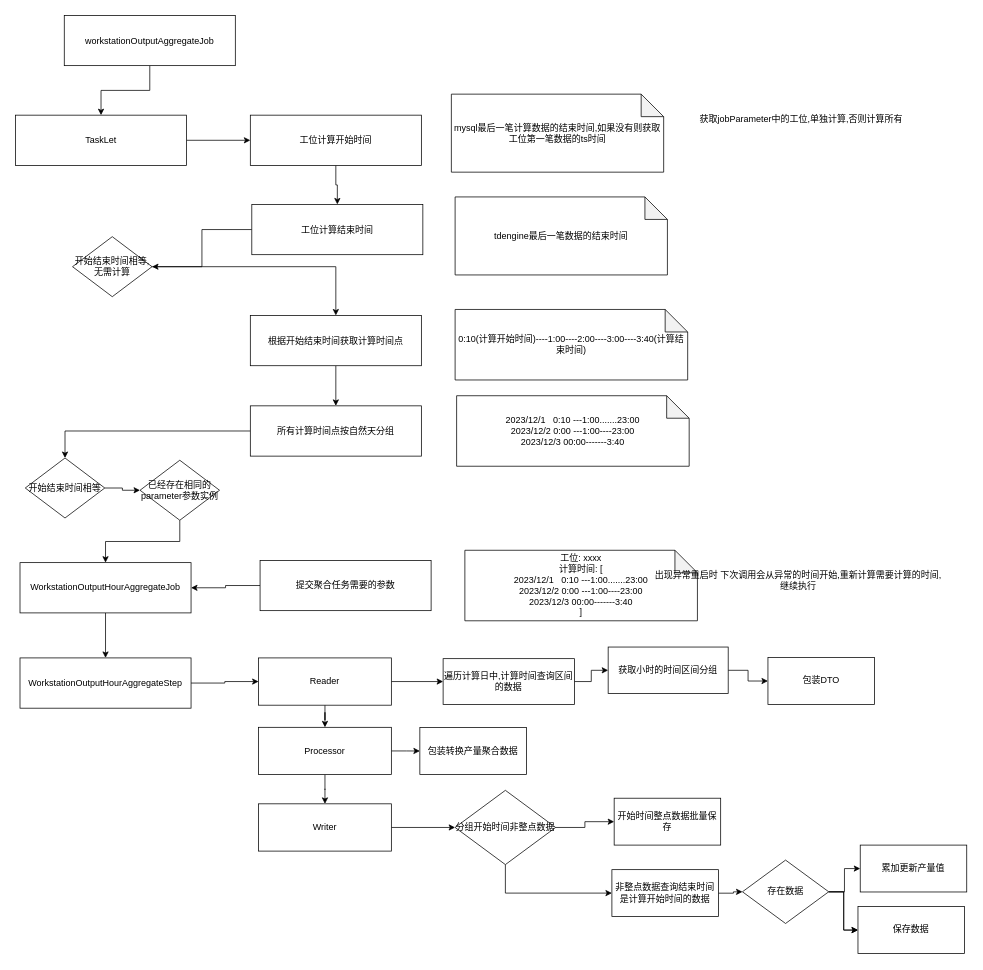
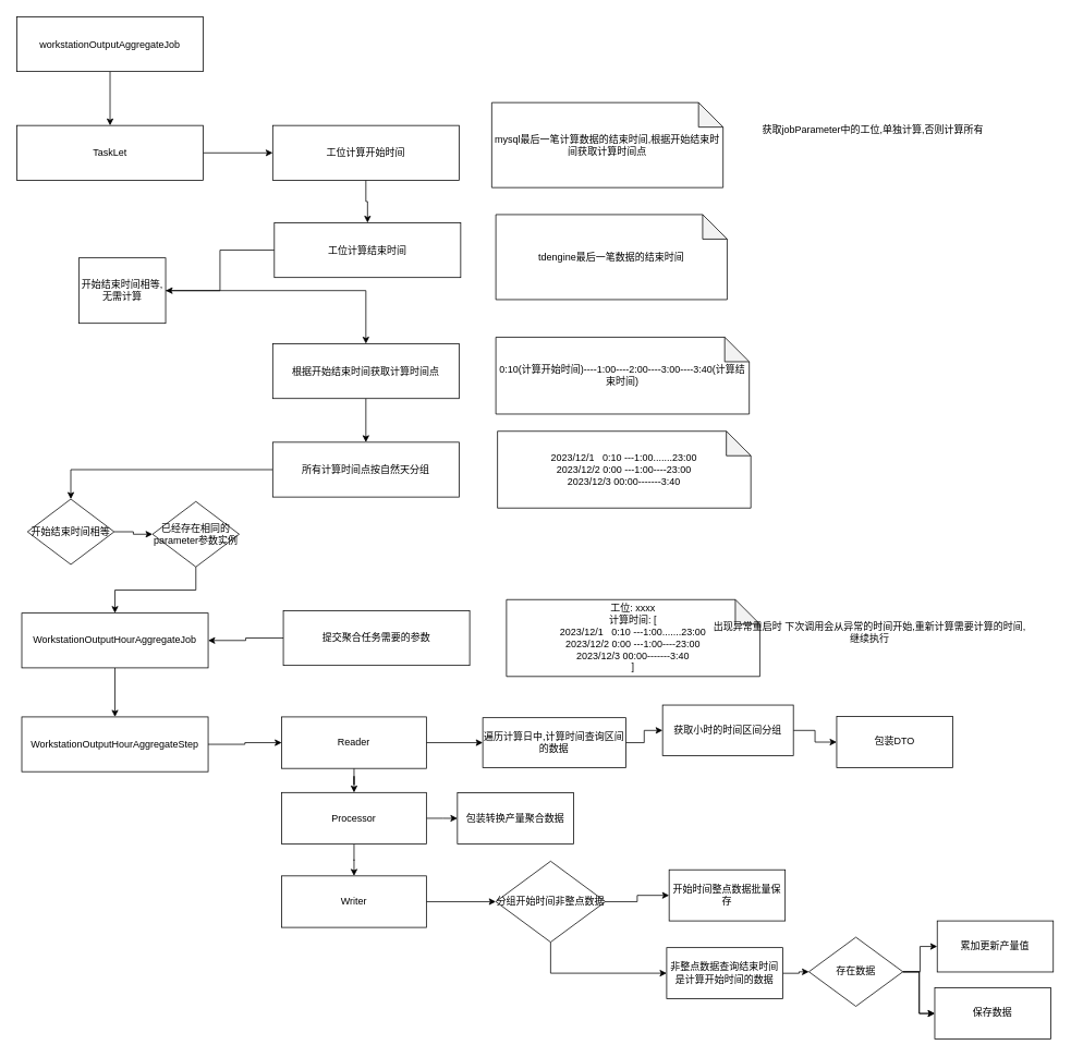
- <mxCell id="3" value="workstationOutputAggregateJob" style="rounded=0;whiteSpace=wrap;html=1;" parent="1" vertex="1"><mxGeometry x="85" y="20" width="228" height="67" as="geometry" /></mxCell>
+ <mxCell id="3" value="workstationOutputAggregateJob" style="rounded=0;whiteSpace=wrap;html=1;" parent="1" vertex="1"><mxGeometry x="20" y="20" width="228" height="67" as="geometry" /></mxCell>
- <mxCell id="10" value="mysql最后一笔计算数据的结束时间,如果没有则获取工位第一笔数据的ts时间" style="shape=note;whiteSpace=wrap;html=1;backgroundOutline=1;darkOpacity=0.05;" parent="1" vertex="1"><mxGeometry x="601" y="125" width="283" height="104" as="geometry" /></mxCell>
+ <mxCell id="10" value="mysql最后一笔计算数据的结束时间,根据开始结束时间获取计算时间点" style="shape=note;whiteSpace=wrap;html=1;backgroundOutline=1;darkOpacity=0.05;" parent="1" vertex="1"><mxGeometry x="601" y="125" width="283" height="104" as="geometry" /></mxCell>
- <mxCell id="35" value="开始结束时间相等,无需计算" style="rhombus;whiteSpace=wrap;html=1;" parent="1" vertex="1"><mxGeometry x="96" y="315" width="106" height="80" as="geometry" /></mxCell>
+ <mxCell id="35" value="开始结束时间相等,无需计算" style="whiteSpace=wrap;html=1;rounded=0;" parent="1" vertex="1"><mxGeometry x="96" y="315" width="106" height="80" as="geometry" /></mxCell>
